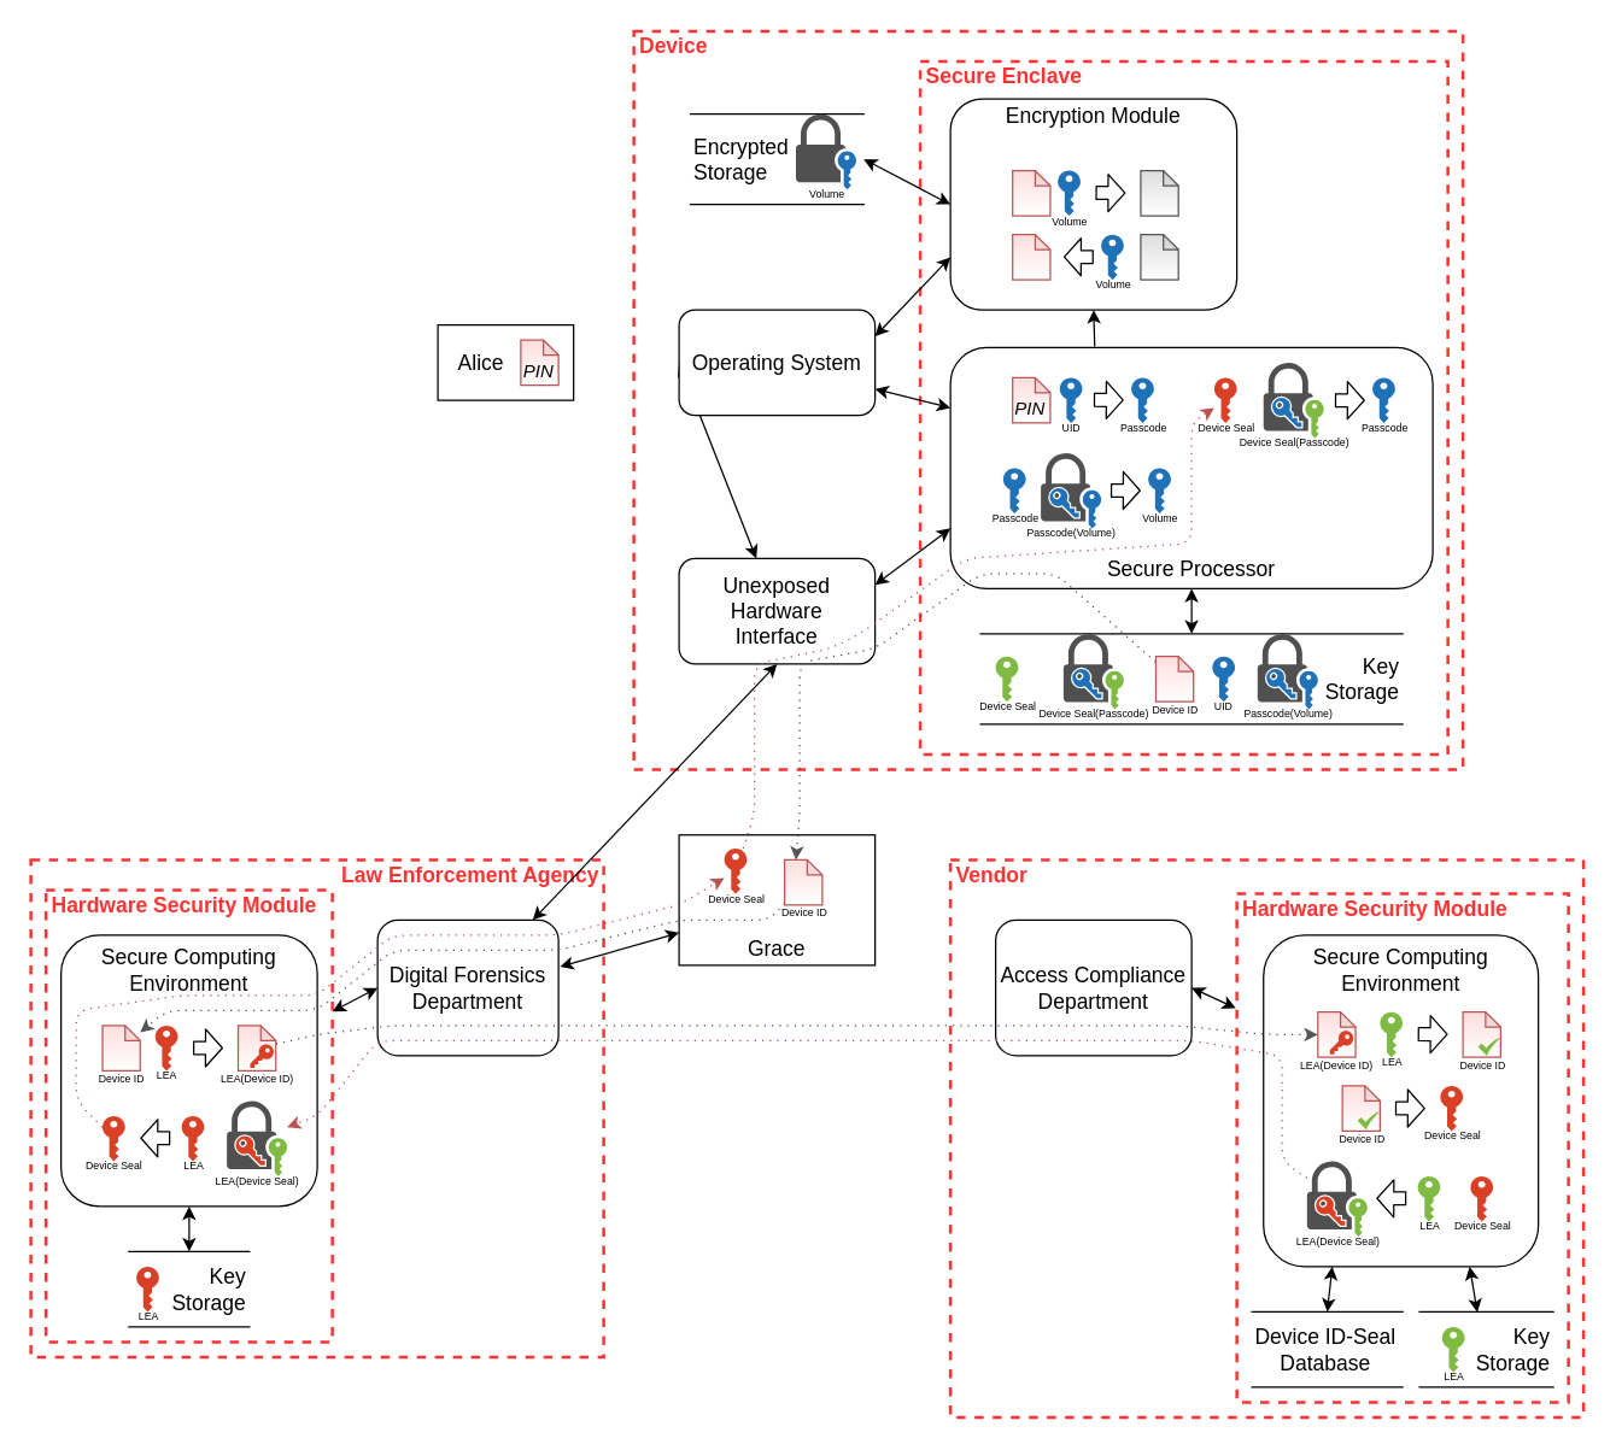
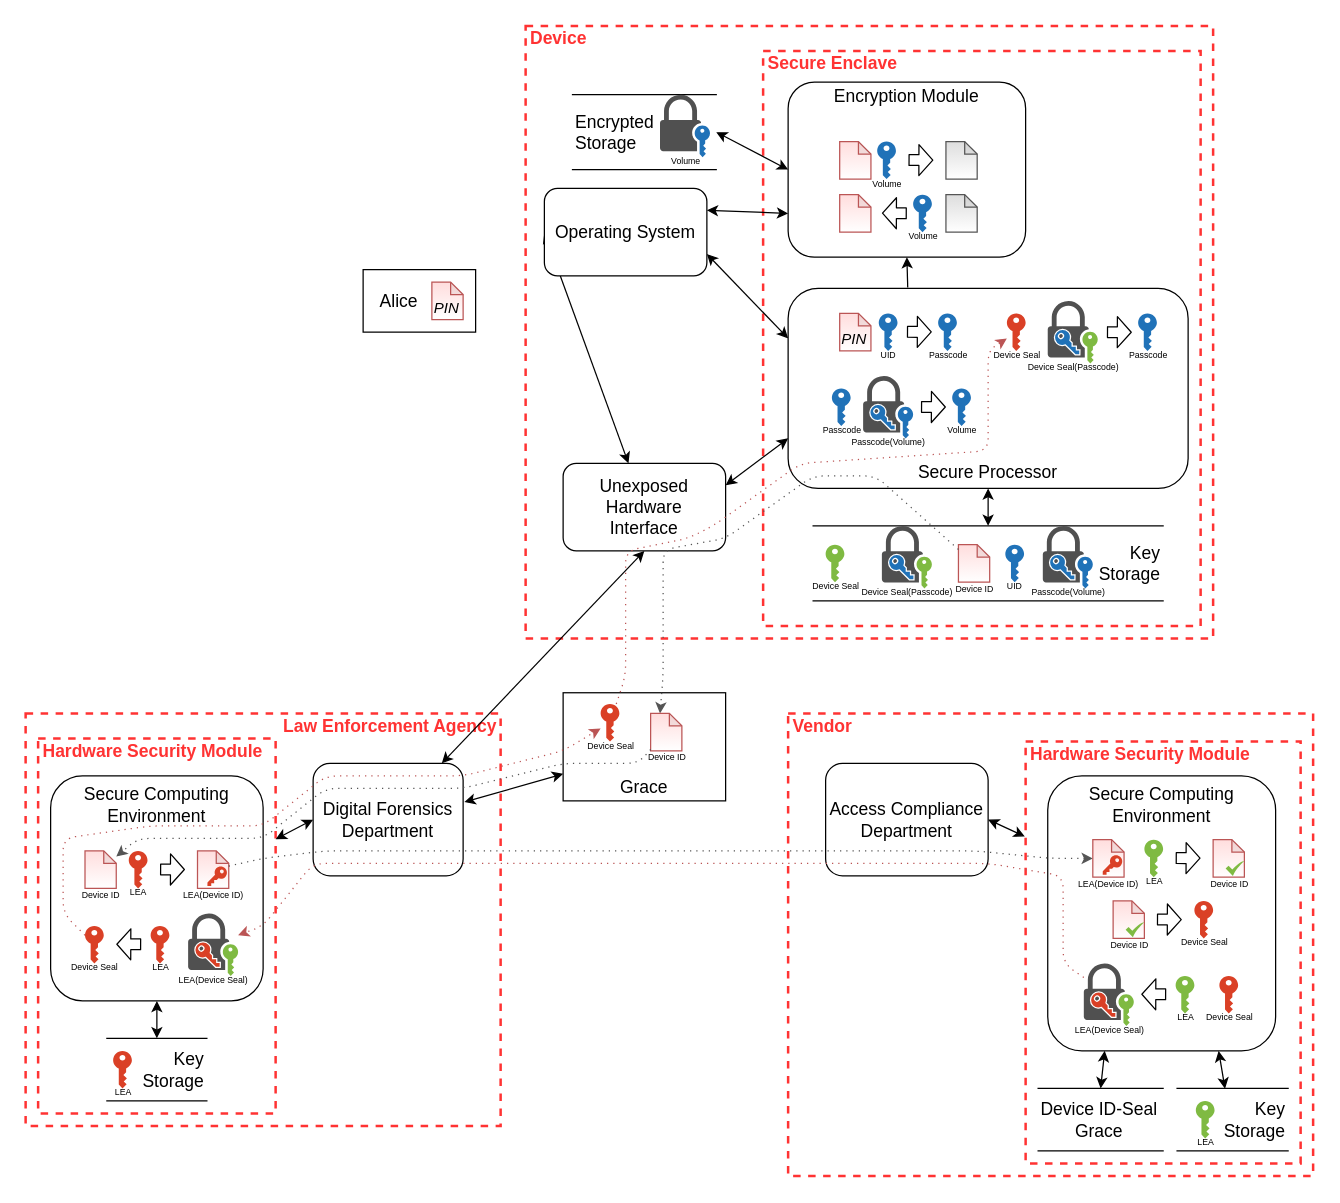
- <mxCell id="12" value="&lt;font style=&quot;font-size: 14px&quot;&gt;Operating System&lt;/font&gt;" style="rounded=1;whiteSpace=wrap;html=1;" parent="1" vertex="1"><mxGeometry x="450" y="205" width="130" height="70" as="geometry" /></mxCell>
+ <mxCell id="12" value="&lt;font style=&quot;font-size: 14px&quot;&gt;Operating System&lt;/font&gt;" style="rounded=1;whiteSpace=wrap;html=1;" parent="1" vertex="1"><mxGeometry x="435" y="150" width="130" height="70" as="geometry" /></mxCell>
- <mxCell id="51" value="&lt;blockquote style=&quot;margin: 0 0 0 40px ; border: none ; padding: 0px&quot;&gt;&lt;/blockquote&gt;&lt;span style=&quot;font-size: 14px&quot;&gt;&lt;div style=&quot;text-align: center&quot;&gt;&lt;span&gt;Device ID-Seal Database&lt;/span&gt;&lt;/div&gt;&lt;/span&gt;" style="shape=partialRectangle;whiteSpace=wrap;html=1;left=0;right=0;fillColor=none;align=right;" parent="1" vertex="1"><mxGeometry x="830" y="870" width="100" height="50" as="geometry" /></mxCell>
+ <mxCell id="51" value="&lt;blockquote style=&quot;margin: 0 0 0 40px ; border: none ; padding: 0px&quot;&gt;&lt;/blockquote&gt;&lt;span style=&quot;font-size: 14px&quot;&gt;&lt;div style=&quot;text-align: center&quot;&gt;&lt;span&gt;Device ID-Seal Grace&lt;/span&gt;&lt;/div&gt;&lt;/span&gt;" style="shape=partialRectangle;whiteSpace=wrap;html=1;left=0;right=0;fillColor=none;align=right;" parent="1" vertex="1"><mxGeometry x="830" y="870" width="100" height="50" as="geometry" /></mxCell>
